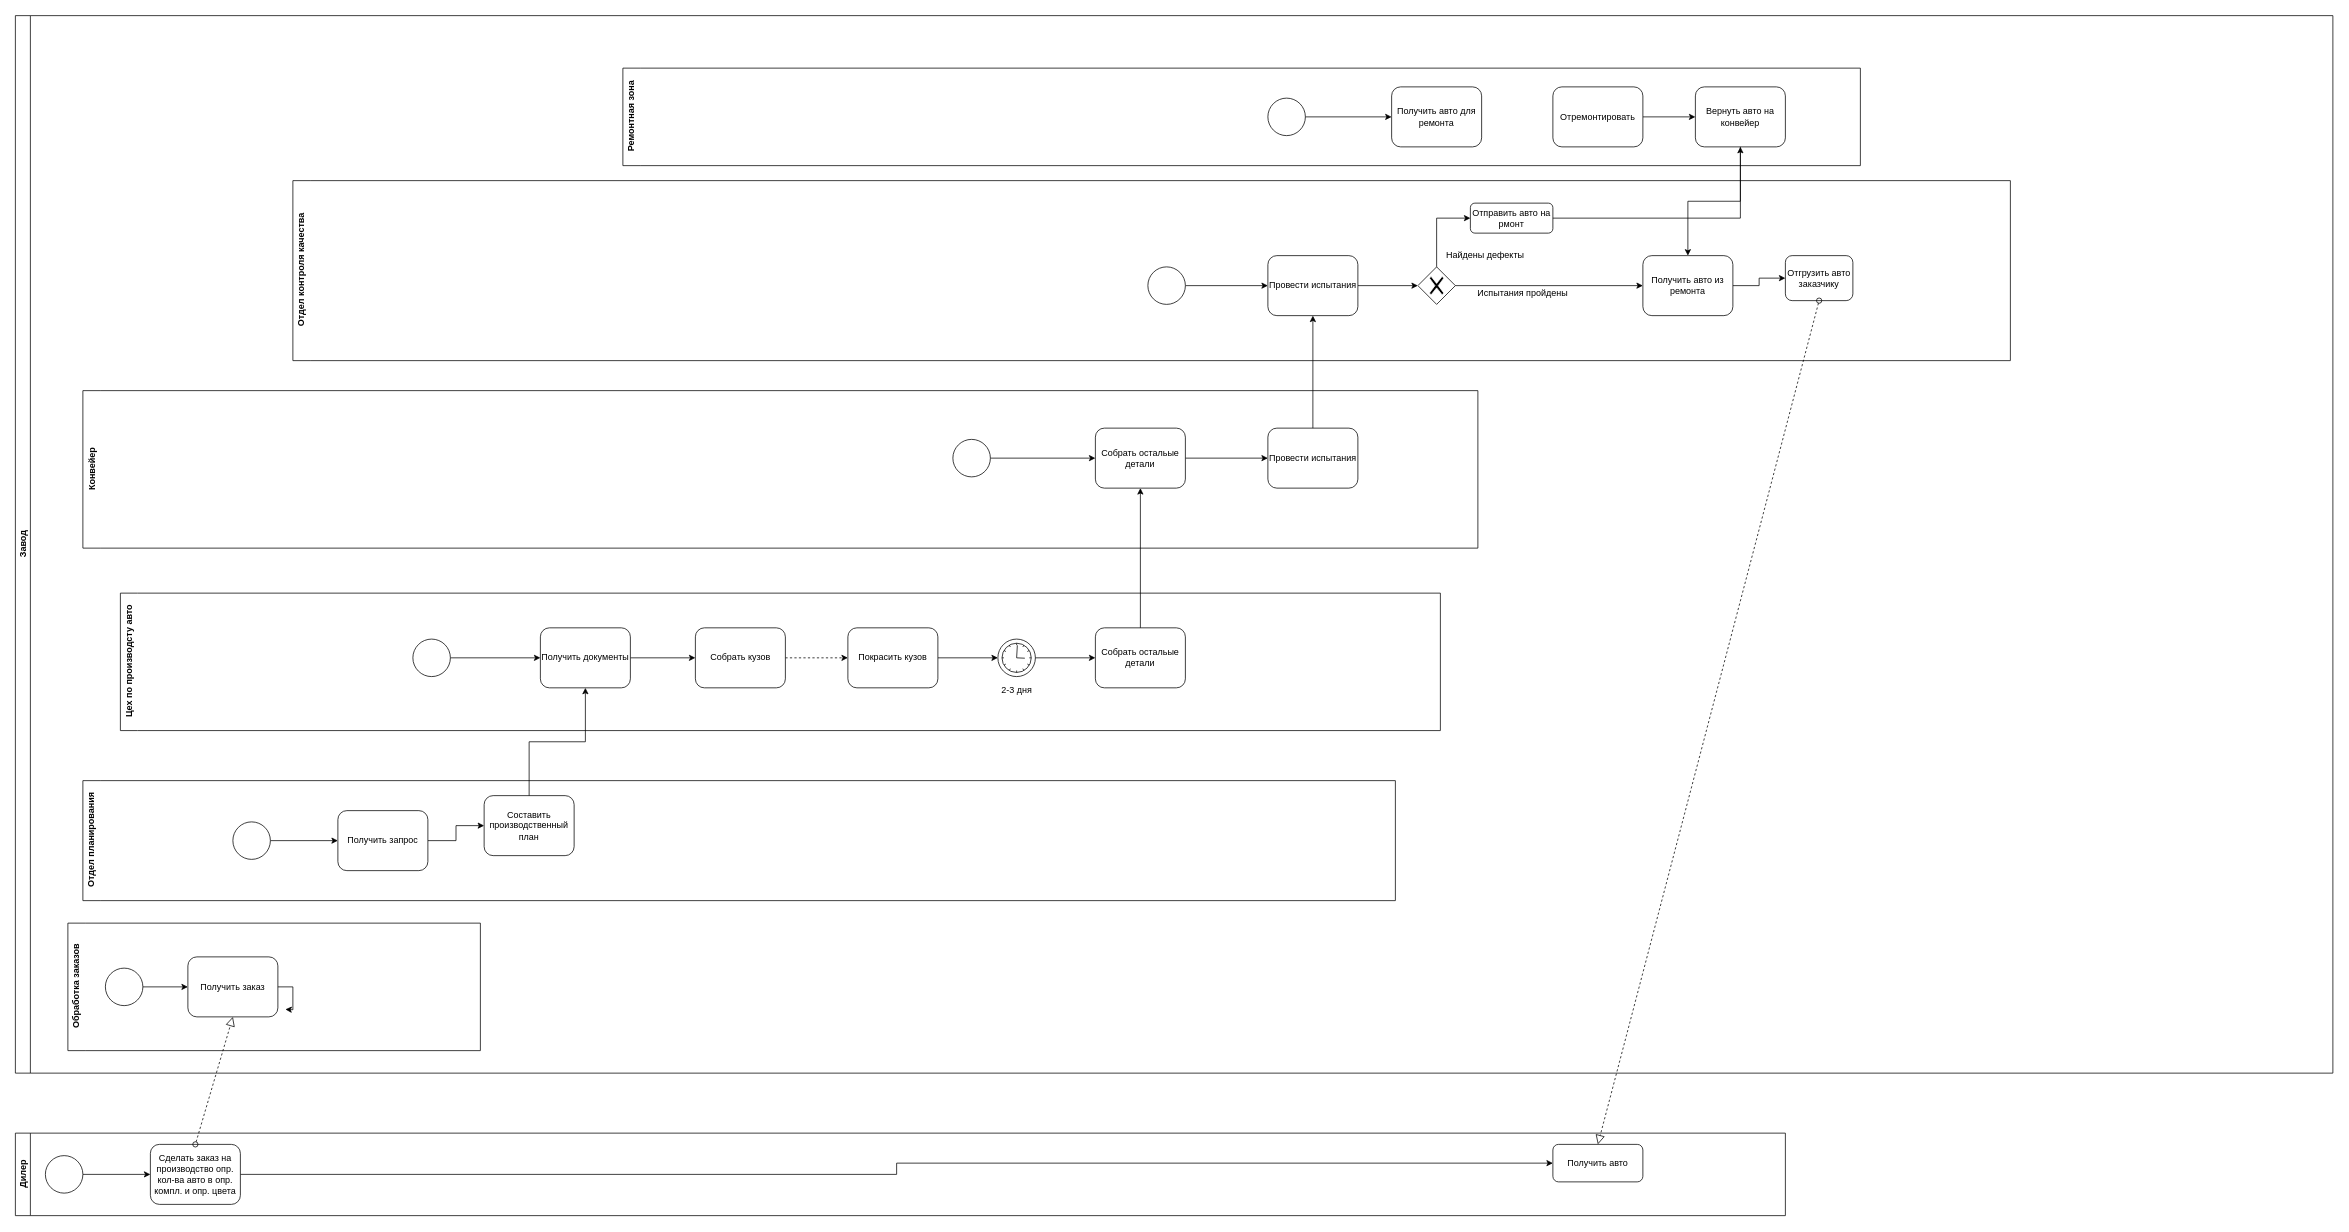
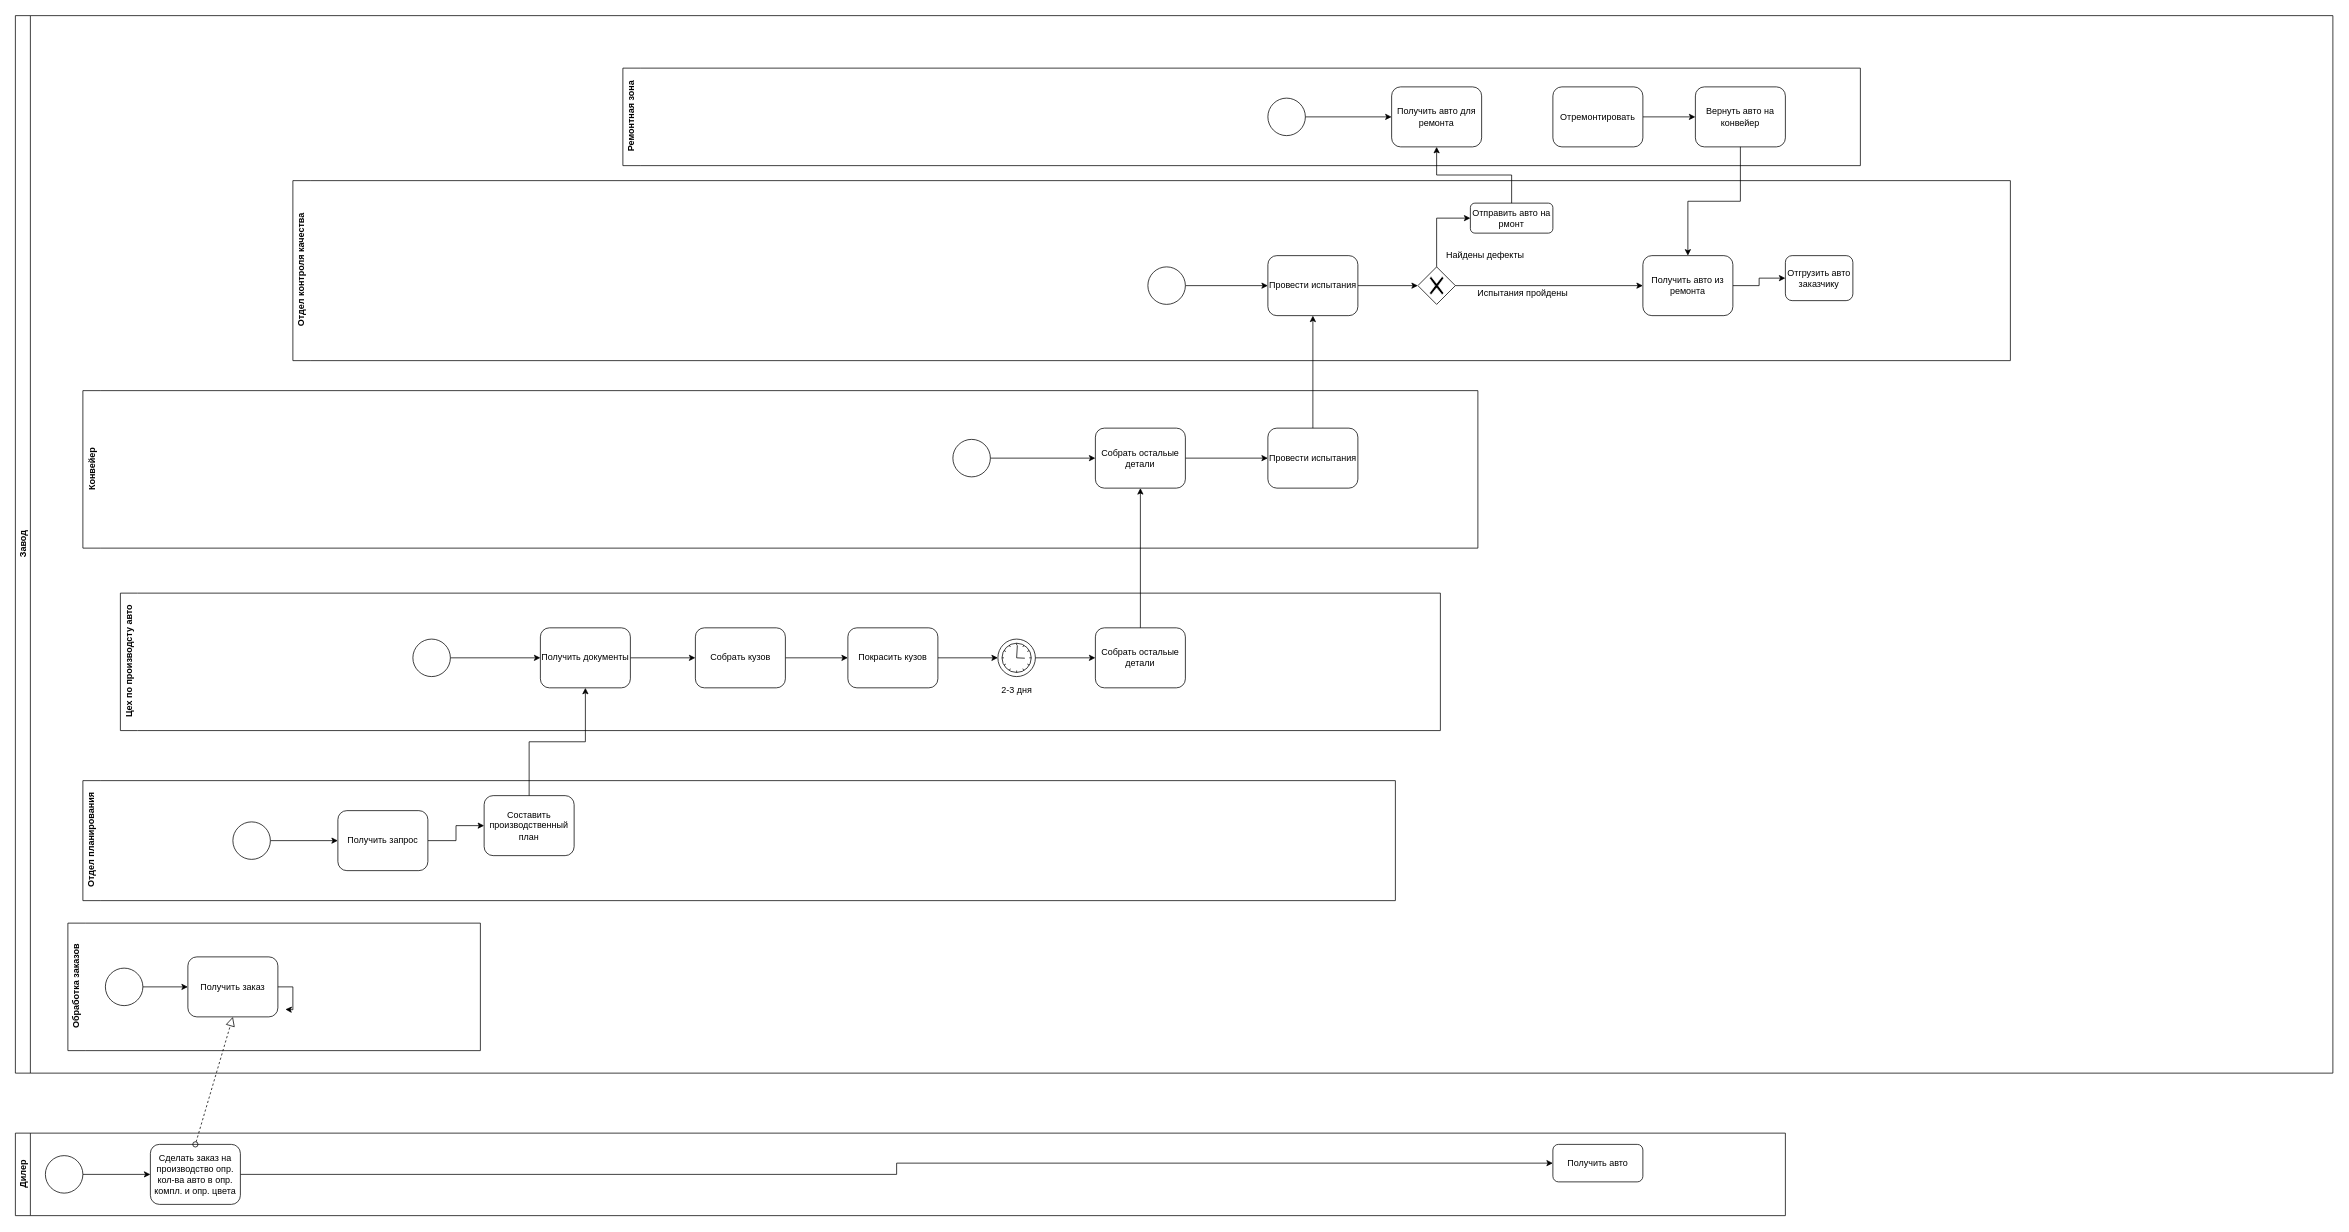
- <mxCell id="67" style="edgeStyle=orthogonalEdgeStyle;rounded=0;orthogonalLoop=1;jettySize=auto;html=1;" edge="1" parent="9" source="48" target="59"><mxGeometry relative="1" as="geometry" /></mxCell>
+ <mxCell id="67" style="edgeStyle=orthogonalEdgeStyle;rounded=0;orthogonalLoop=1;jettySize=auto;html=1;" edge="1" parent="9" source="48" target="56"><mxGeometry relative="1" as="geometry" /></mxCell>
- <mxCell id="21" style="edgeStyle=orthogonalEdgeStyle;rounded=0;orthogonalLoop=1;jettySize=auto;html=1;entryX=0;entryY=0.5;entryDx=0;entryDy=0;dashed=1;" edge="1" parent="16" source="22" target="24"><mxGeometry relative="1" as="geometry" /></mxCell>
+ <mxCell id="21" style="edgeStyle=orthogonalEdgeStyle;rounded=0;orthogonalLoop=1;jettySize=auto;html=1;entryX=0;entryY=0.5;entryDx=0;entryDy=0;" edge="1" parent="16" source="22" target="24"><mxGeometry relative="1" as="geometry" /></mxCell>
- <mxCell id="71" value="" style="startArrow=oval;startFill=0;startSize=7;endArrow=block;endFill=0;endSize=10;dashed=1;html=1;exitX=0.5;exitY=1;exitDx=0;exitDy=0;entryX=0.5;entryY=0;entryDx=0;entryDy=0;" edge="1" parent="1" source="41" target="7"><mxGeometry width="100" relative="1" as="geometry"><mxPoint x="2180" y="820" as="sourcePoint" /><mxPoint x="2280" y="820" as="targetPoint" /></mxGeometry></mxCell>
